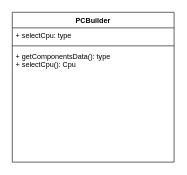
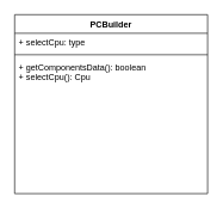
- <mxCell id="5" value="+ getComponentsData(): type&lt;div&gt;+ selectCpu(): Cpu&lt;/div&gt;" style="text;strokeColor=none;fillColor=none;align=left;verticalAlign=top;spacingLeft=4;spacingRight=4;overflow=hidden;rotatable=0;points=[[0,0.5],[1,0.5]];portConstraint=eastwest;whiteSpace=wrap;html=1;" vertex="1" parent="2"><mxGeometry y="60" width="270" height="190" as="geometry" /></mxCell>
+ <mxCell id="5" value="+ getComponentsData(): boolean&lt;div&gt;+ selectCpu(): Cpu&lt;/div&gt;" style="text;strokeColor=none;fillColor=none;align=left;verticalAlign=top;spacingLeft=4;spacingRight=4;overflow=hidden;rotatable=0;points=[[0,0.5],[1,0.5]];portConstraint=eastwest;whiteSpace=wrap;html=1;" vertex="1" parent="2"><mxGeometry y="60" width="270" height="190" as="geometry" /></mxCell>
